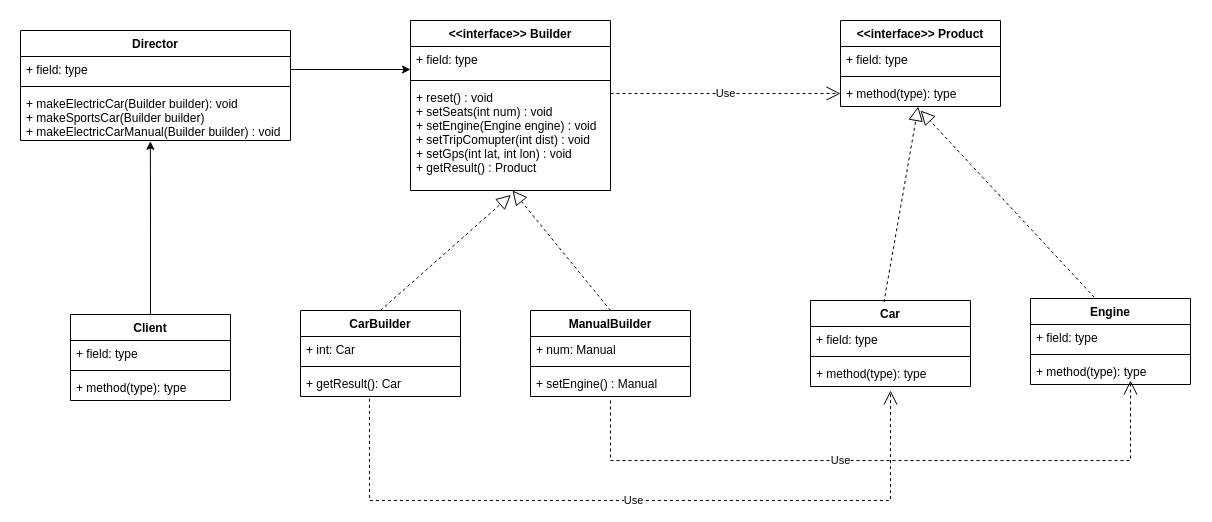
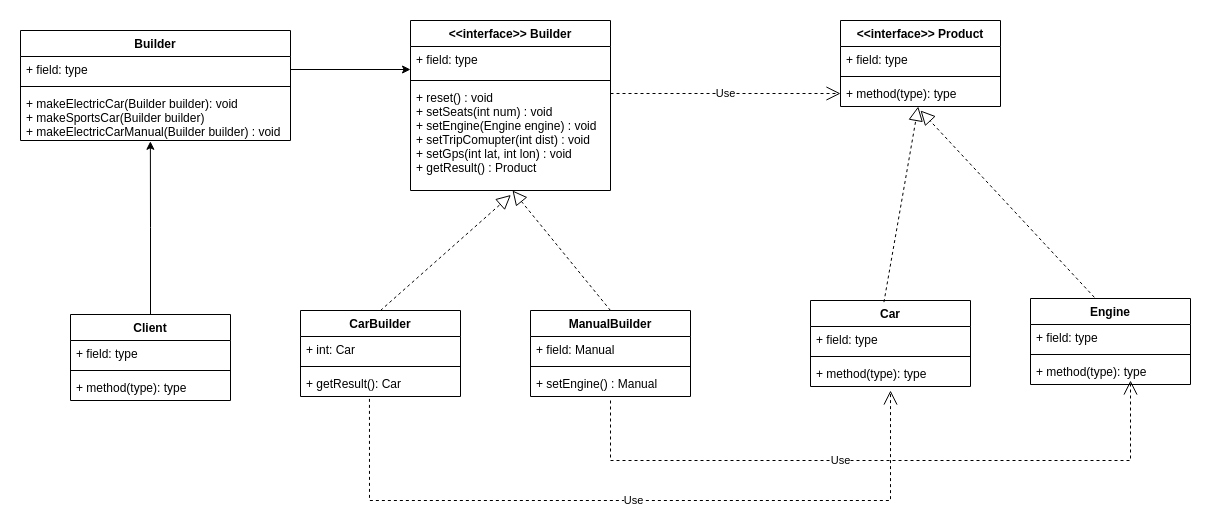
- <mxCell id="16" value="Director" style="swimlane;fontStyle=1;align=center;verticalAlign=top;childLayout=stackLayout;horizontal=1;startSize=26;horizontalStack=0;resizeParent=1;resizeParentMax=0;resizeLast=0;collapsible=1;marginBottom=0;" vertex="1" parent="1"><mxGeometry x="20" y="30" width="270" height="110" as="geometry" /></mxCell>
+ <mxCell id="16" value="Builder" style="swimlane;fontStyle=1;align=center;verticalAlign=top;childLayout=stackLayout;horizontal=1;startSize=26;horizontalStack=0;resizeParent=1;resizeParentMax=0;resizeLast=0;collapsible=1;marginBottom=0;" vertex="1" parent="1"><mxGeometry x="20" y="30" width="270" height="110" as="geometry" /></mxCell>
- <mxCell id="7" value="+ num: Manual" style="text;strokeColor=none;fillColor=none;align=left;verticalAlign=top;spacingLeft=4;spacingRight=4;overflow=hidden;rotatable=0;points=[[0,0.5],[1,0.5]];portConstraint=eastwest;" vertex="1" parent="6"><mxGeometry y="26" width="160" height="26" as="geometry" /></mxCell>
+ <mxCell id="7" value="+ field: Manual" style="text;strokeColor=none;fillColor=none;align=left;verticalAlign=top;spacingLeft=4;spacingRight=4;overflow=hidden;rotatable=0;points=[[0,0.5],[1,0.5]];portConstraint=eastwest;" vertex="1" parent="6"><mxGeometry y="26" width="160" height="26" as="geometry" /></mxCell>
